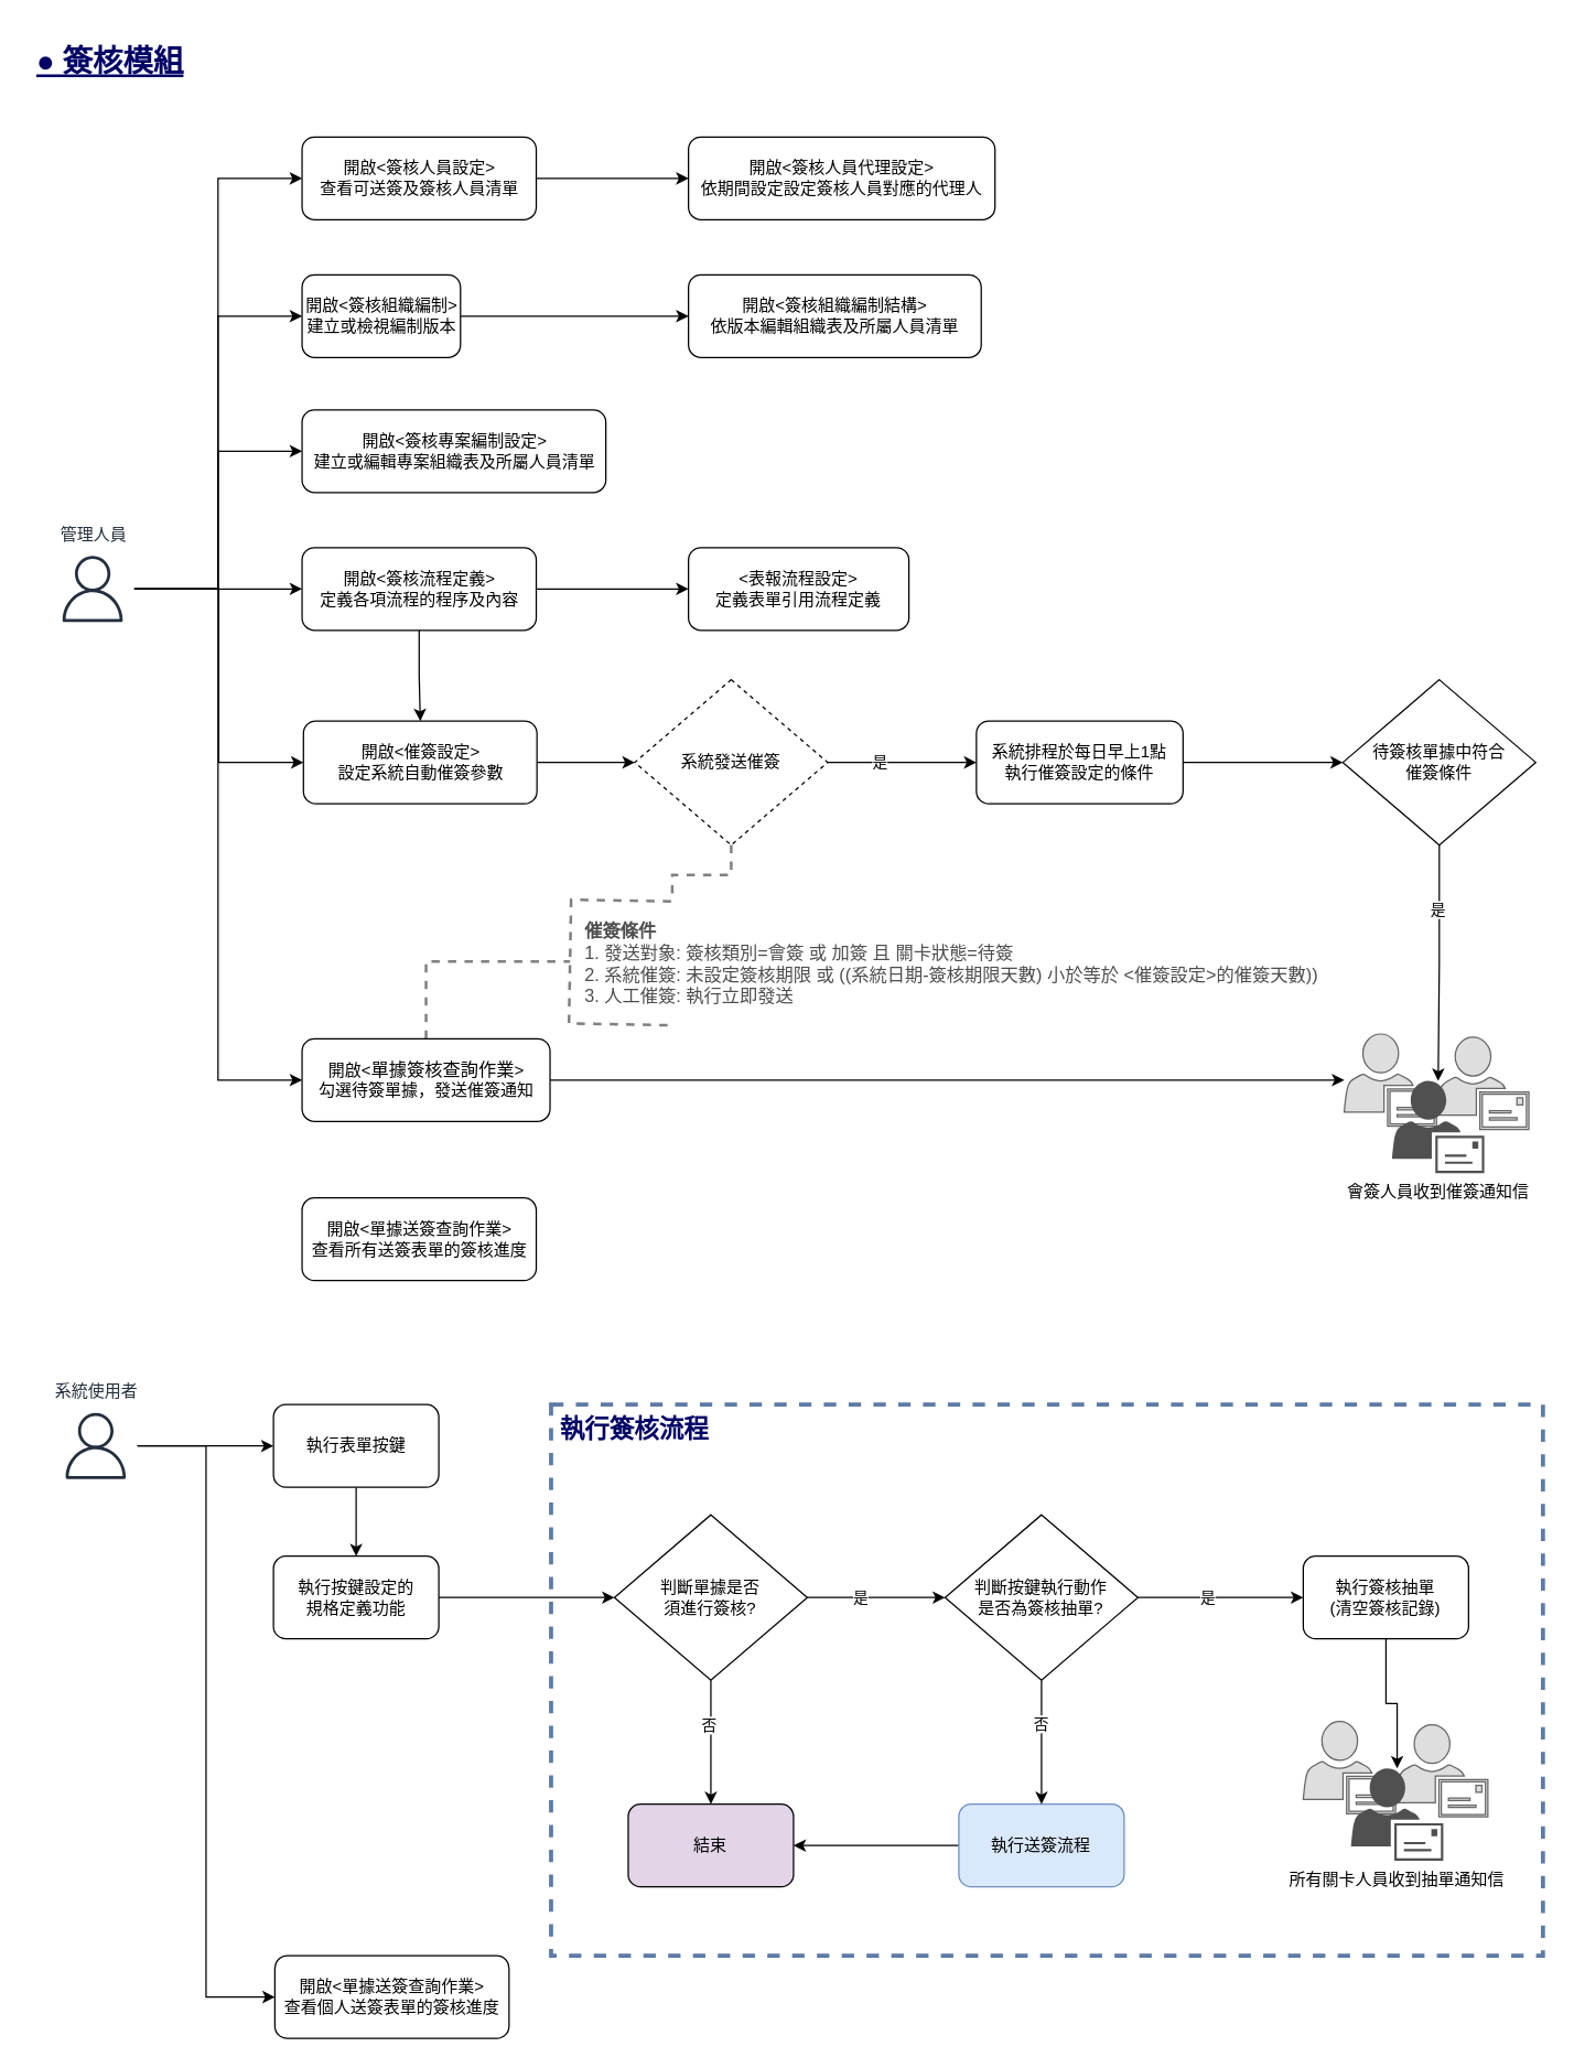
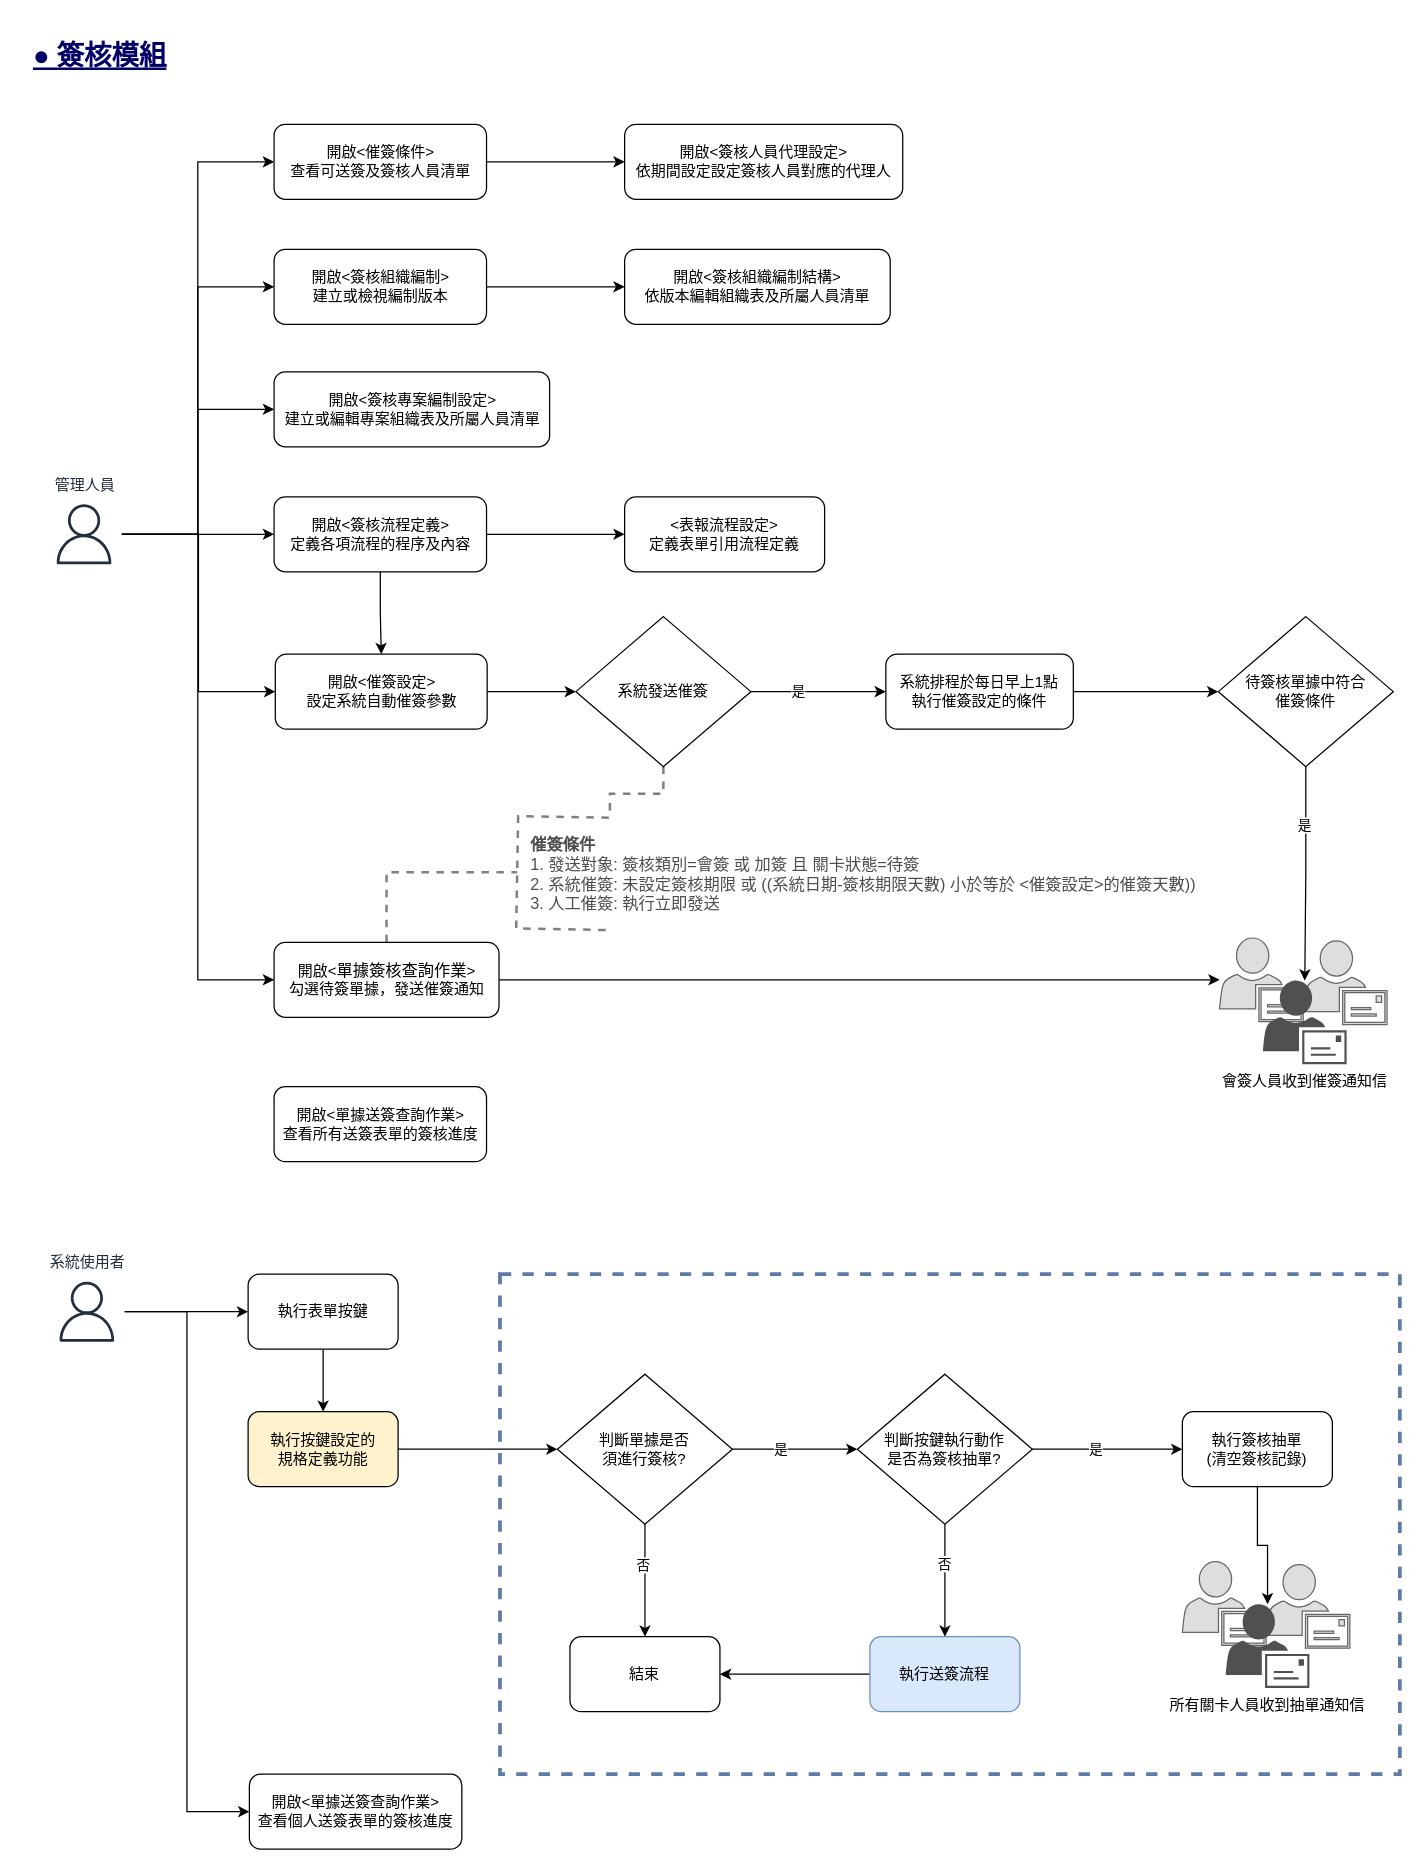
- <mxCell id="66" value="開啟&amp;lt;簽核人員設定&amp;gt;&lt;br&gt;查看可送簽及簽核人員清單" style="rounded=1;whiteSpace=wrap;html=1;" parent="1" vertex="1"><mxGeometry x="218.5" y="99" width="170" height="60" as="geometry" /></mxCell>
+ <mxCell id="66" value="開啟&amp;lt;催簽條件&amp;gt;&lt;br&gt;查看可送簽及簽核人員清單" style="rounded=1;whiteSpace=wrap;html=1;" parent="1" vertex="1"><mxGeometry x="218.5" y="99" width="170" height="60" as="geometry" /></mxCell>
- <mxCell id="69" value="開啟&amp;lt;簽核組織編制&amp;gt;&lt;br&gt;建立或檢視編制版本" style="rounded=1;whiteSpace=wrap;html=1;" parent="1" vertex="1"><mxGeometry x="218.5" y="199" width="115" height="60" as="geometry" /></mxCell>
+ <mxCell id="69" value="開啟&amp;lt;簽核組織編制&amp;gt;&lt;br&gt;建立或檢視編制版本" style="rounded=1;whiteSpace=wrap;html=1;" parent="1" vertex="1"><mxGeometry x="218.5" y="199" width="170" height="60" as="geometry" /></mxCell>
- <mxCell id="61" value="系統發送催簽" style="rhombus;whiteSpace=wrap;html=1;dashed=1;" parent="1" vertex="1"><mxGeometry x="460" y="492.88" width="140" height="120" as="geometry" /></mxCell>
+ <mxCell id="61" value="系統發送催簽" style="rhombus;whiteSpace=wrap;html=1;" parent="1" vertex="1"><mxGeometry x="460" y="492.88" width="140" height="120" as="geometry" /></mxCell>
- <mxCell id="42" value="執行簽核流程" style="rounded=0;whiteSpace=wrap;html=1;strokeColor=none;fillColor=none;fontStyle=1;fontFamily=Verdana;fontSize=18;fontColor=#000066;dashed=1;strokeWidth=3;" parent="1" vertex="1"><mxGeometry x="400.25" y="1019" width="120" height="36" as="geometry" /></mxCell>
- <mxCell id="41" value="執行按鍵設定的&lt;br&gt;規格定義功能" style="rounded=1;whiteSpace=wrap;html=1;" parent="1" vertex="1"><mxGeometry x="197.75" y="1129" width="120" height="60" as="geometry" /></mxCell>
+ <mxCell id="41" value="執行按鍵設定的&lt;br&gt;規格定義功能" style="rounded=1;whiteSpace=wrap;html=1;fillColor=#fff2cc;" parent="1" vertex="1"><mxGeometry x="197.75" y="1129" width="120" height="60" as="geometry" /></mxCell>
- <mxCell id="35" value="結束" style="rounded=1;whiteSpace=wrap;html=1;fillColor=#e1d5e7;" parent="1" vertex="1"><mxGeometry x="455.25" y="1309" width="120" height="60" as="geometry" /></mxCell>
+ <mxCell id="35" value="結束" style="rounded=1;whiteSpace=wrap;html=1;" parent="1" vertex="1"><mxGeometry x="455.25" y="1309" width="120" height="60" as="geometry" /></mxCell>
